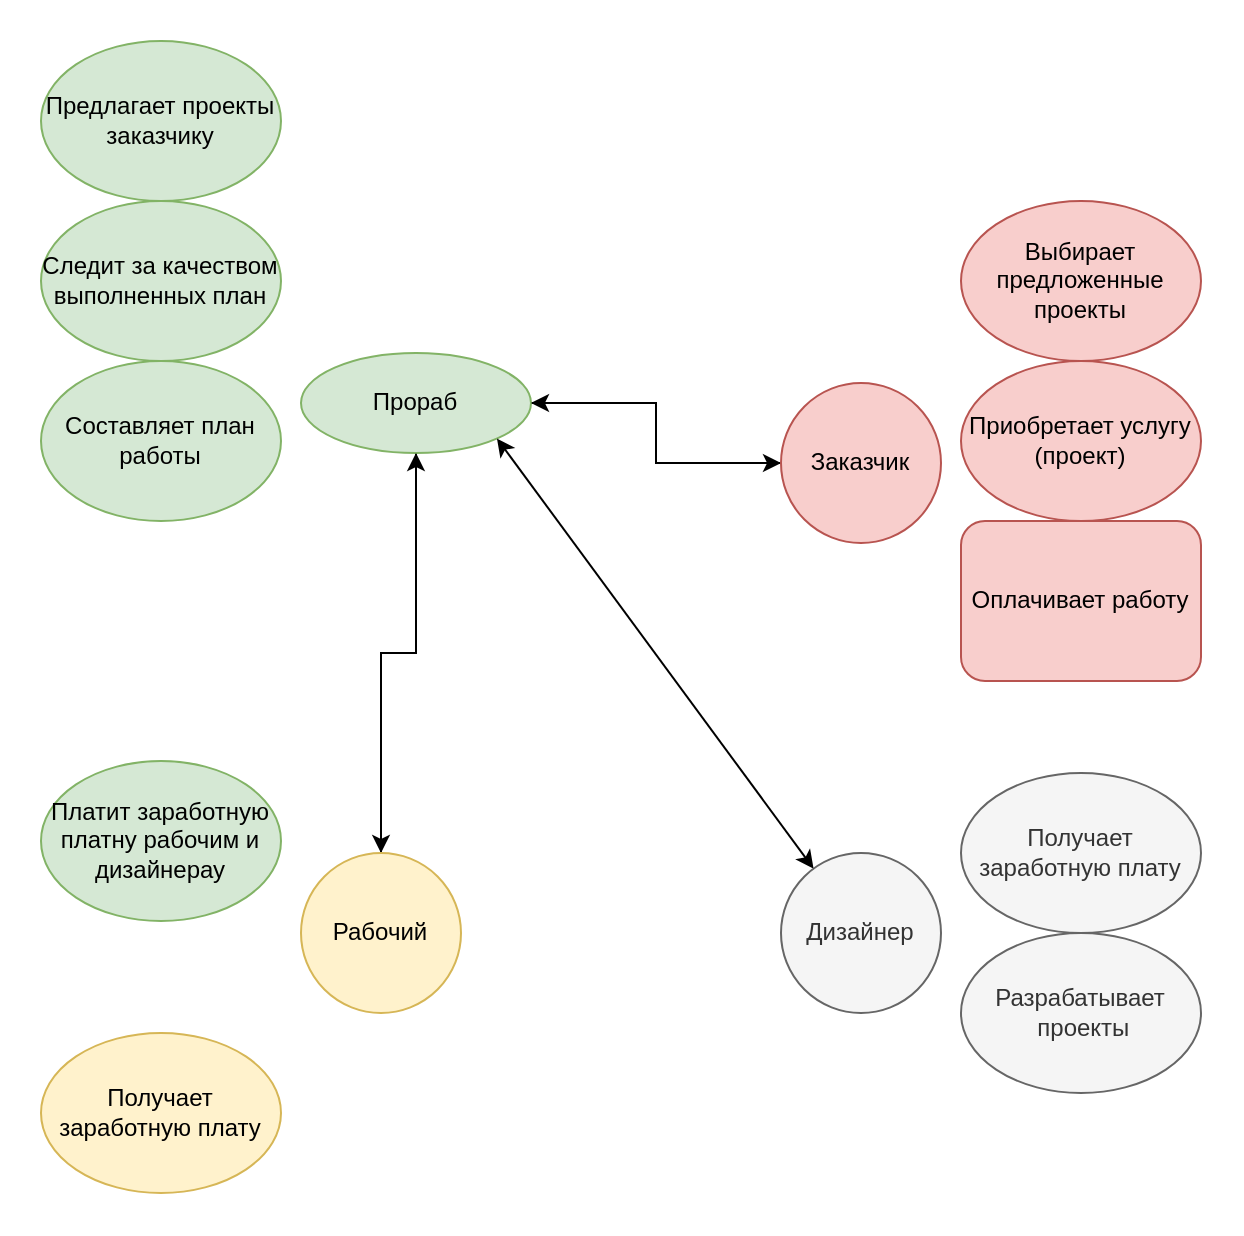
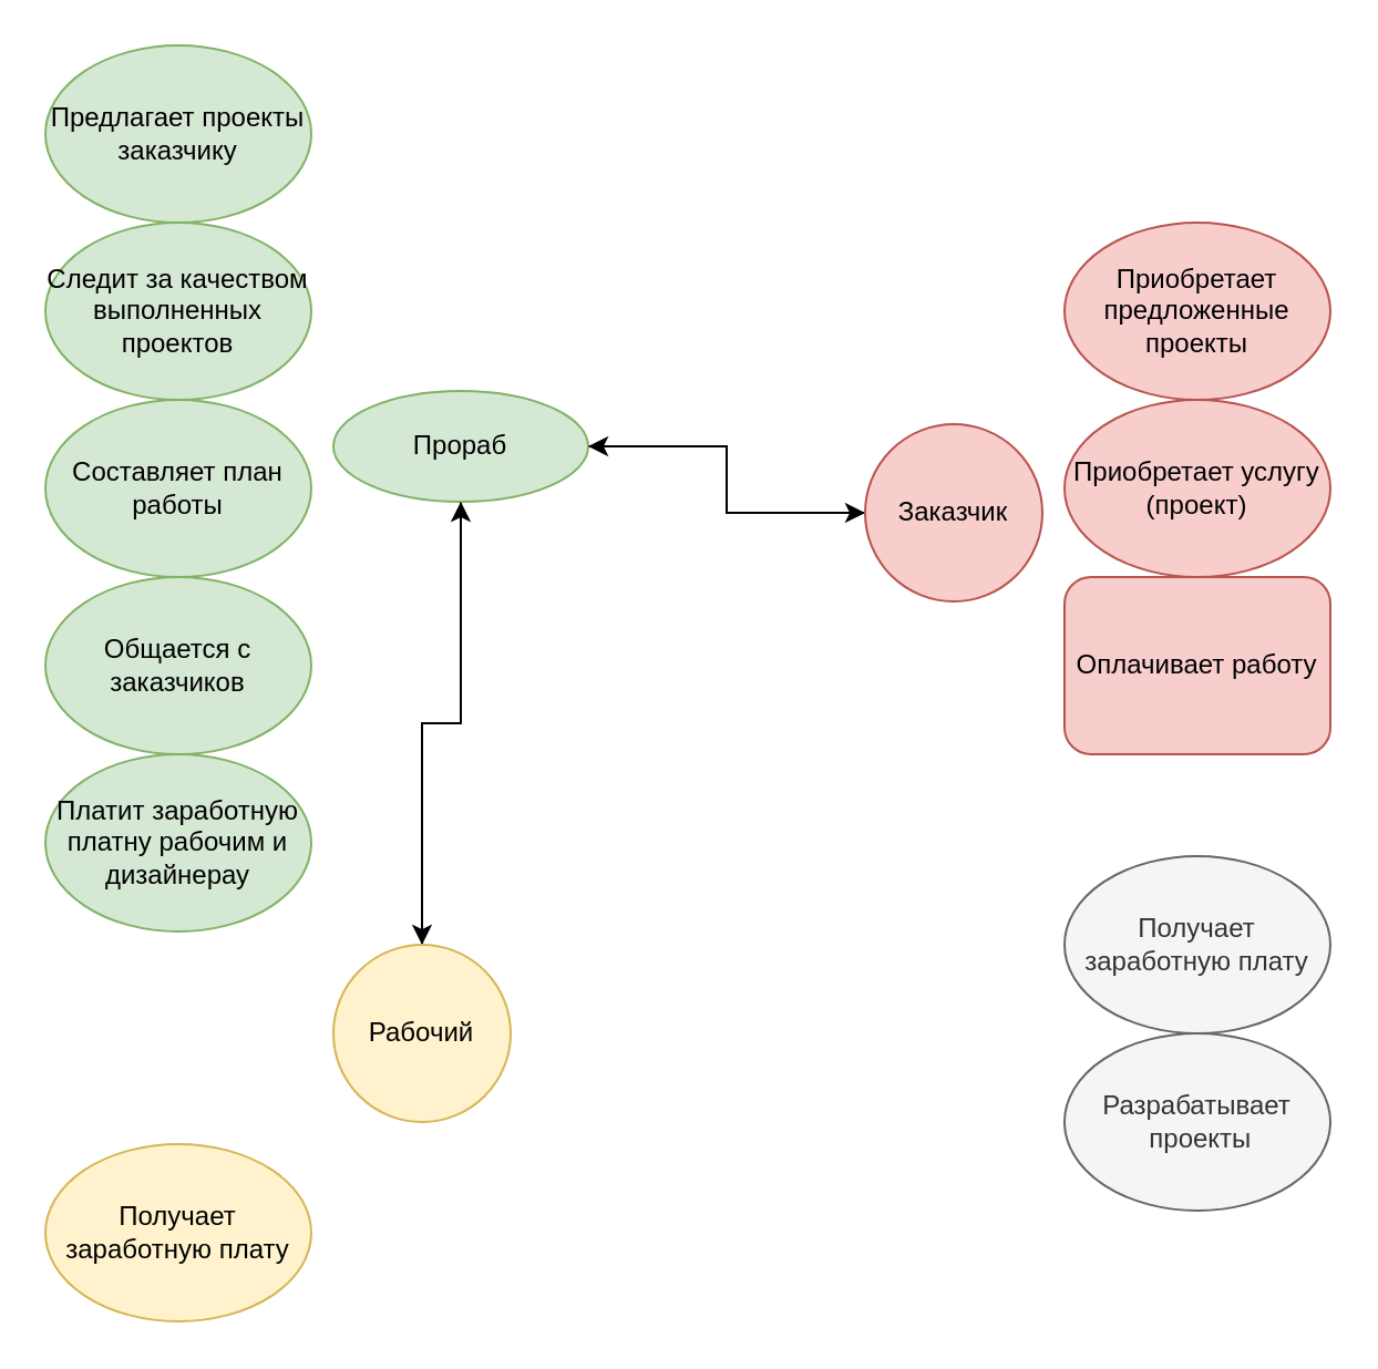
- <mxCell id="12" value="&lt;span&gt;Следит за качеством выполненных план&lt;/span&gt;" style="ellipse;whiteSpace=wrap;html=1;rounded=1;glass=0;sketch=0;strokeColor=#82b366;fillColor=#d5e8d4;" parent="1" vertex="1"><mxGeometry x="20" y="100" width="120" height="80" as="geometry" /></mxCell>
+ <mxCell id="12" value="&lt;span&gt;Следит за качеством выполненных проектов&lt;/span&gt;" style="ellipse;whiteSpace=wrap;html=1;rounded=1;glass=0;sketch=0;strokeColor=#82b366;fillColor=#d5e8d4;" parent="1" vertex="1"><mxGeometry x="20" y="100" width="120" height="80" as="geometry" /></mxCell>
- <mxCell id="17" value="&lt;span&gt;Выбирает предложенные проекты&lt;/span&gt;" style="ellipse;whiteSpace=wrap;html=1;rounded=1;glass=0;sketch=0;strokeColor=#b85450;fillColor=#f8cecc;" parent="1" vertex="1"><mxGeometry x="480" y="100" width="120" height="80" as="geometry" /></mxCell>
+ <mxCell id="17" value="&lt;span&gt;Приобретает предложенные проекты&lt;/span&gt;" style="ellipse;whiteSpace=wrap;html=1;rounded=1;glass=0;sketch=0;strokeColor=#b85450;fillColor=#f8cecc;" parent="1" vertex="1"><mxGeometry x="480" y="100" width="120" height="80" as="geometry" /></mxCell>
+ <mxCell id="14" value="&lt;span&gt;Общается с заказчиков&lt;/span&gt;" style="ellipse;whiteSpace=wrap;html=1;rounded=1;glass=0;sketch=0;strokeColor=#82b366;fillColor=#d5e8d4;" parent="1" vertex="1"><mxGeometry x="20" y="260" width="120" height="80" as="geometry" /></mxCell>
- <mxCell id="10" value="" style="endArrow=classic;startArrow=classic;html=1;entryX=1;entryY=1;entryDx=0;entryDy=0;" parent="1" source="9" target="4" edge="1"><mxGeometry width="50" height="50" relative="1" as="geometry"><mxPoint x="320" y="386" as="sourcePoint" /><mxPoint x="370" y="336" as="targetPoint" /></mxGeometry></mxCell>
- <mxCell id="15" value="&lt;span&gt;Платит заработную платну рабочим и дизайнерау&lt;/span&gt;" style="ellipse;whiteSpace=wrap;html=1;rounded=1;glass=0;sketch=0;strokeColor=#82b366;fillColor=#d5e8d4;" parent="1" vertex="1"><mxGeometry x="20" y="380" width="120" height="80" as="geometry" /></mxCell>
+ <mxCell id="15" value="&lt;span&gt;Платит заработную платну рабочим и дизайнерау&lt;/span&gt;" style="ellipse;whiteSpace=wrap;html=1;rounded=1;glass=0;sketch=0;strokeColor=#82b366;fillColor=#d5e8d4;" parent="1" vertex="1"><mxGeometry x="20" y="340" width="120" height="80" as="geometry" /></mxCell>
- <mxCell id="9" value="Дизайнер" style="ellipse;whiteSpace=wrap;html=1;aspect=fixed;fillColor=#f5f5f5;strokeColor=#666666;fontColor=#333333;" parent="1" vertex="1"><mxGeometry x="390" y="426" width="80" height="80" as="geometry" /></mxCell>
